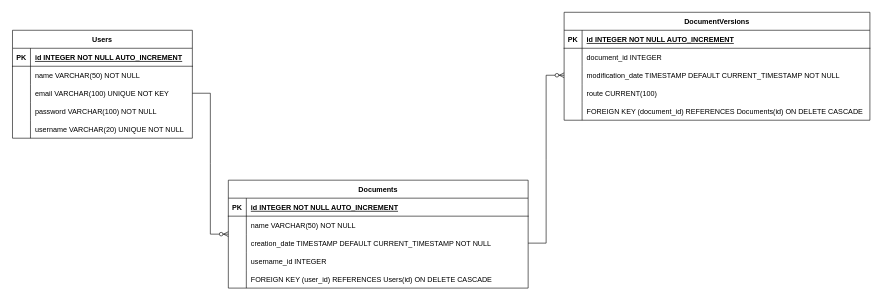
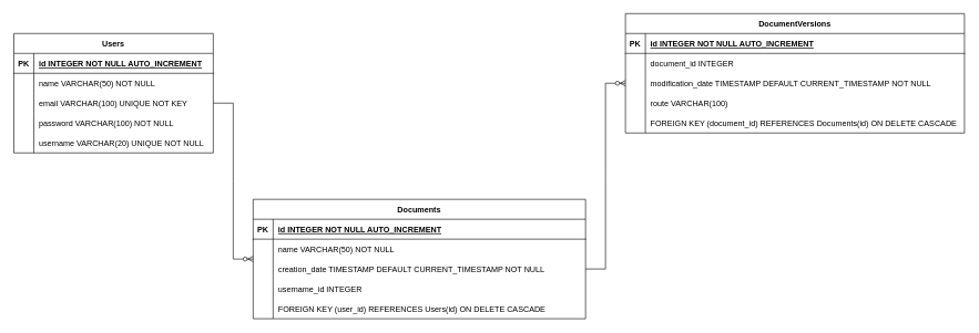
- <mxCell id="46" value="route CURRENT(100)" style="shape=partialRectangle;overflow=hidden;connectable=0;fillColor=none;align=left;strokeColor=inherit;top=0;left=0;bottom=0;right=0;spacingLeft=6;" vertex="1" parent="44"><mxGeometry x="30" width="480" height="30" as="geometry"><mxRectangle width="480" height="30" as="alternateBounds" /></mxGeometry></mxCell>
+ <mxCell id="46" value="route VARCHAR(100)" style="shape=partialRectangle;overflow=hidden;connectable=0;fillColor=none;align=left;strokeColor=inherit;top=0;left=0;bottom=0;right=0;spacingLeft=6;" vertex="1" parent="44"><mxGeometry x="30" width="480" height="30" as="geometry"><mxRectangle width="480" height="30" as="alternateBounds" /></mxGeometry></mxCell>
